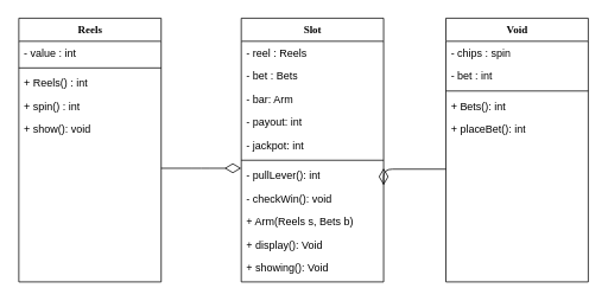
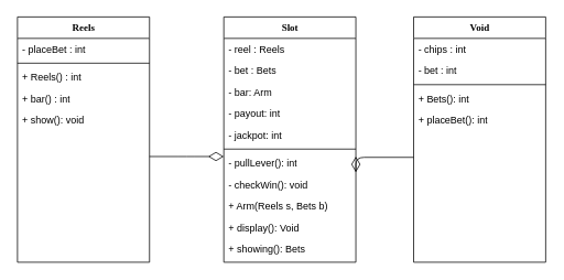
- <mxCell id="15" value="- value : int&amp;nbsp;" style="text;html=1;strokeColor=none;fillColor=none;align=left;verticalAlign=top;spacingLeft=4;spacingRight=4;whiteSpace=wrap;overflow=hidden;rotatable=0;points=[[0,0.5],[1,0.5]];portConstraint=eastwest;" vertex="1" parent="14"><mxGeometry y="26" width="160" height="26" as="geometry" /></mxCell>
+ <mxCell id="15" value="- placeBet : int&amp;nbsp;" style="text;html=1;strokeColor=none;fillColor=none;align=left;verticalAlign=top;spacingLeft=4;spacingRight=4;whiteSpace=wrap;overflow=hidden;rotatable=0;points=[[0,0.5],[1,0.5]];portConstraint=eastwest;" vertex="1" parent="14"><mxGeometry y="26" width="160" height="26" as="geometry" /></mxCell>
- <mxCell id="21" value="- chips : spin" style="text;html=1;strokeColor=none;fillColor=none;align=left;verticalAlign=top;spacingLeft=4;spacingRight=4;whiteSpace=wrap;overflow=hidden;rotatable=0;points=[[0,0.5],[1,0.5]];portConstraint=eastwest;" vertex="1" parent="20"><mxGeometry y="26" width="160" height="26" as="geometry" /></mxCell>
+ <mxCell id="21" value="- chips : int" style="text;html=1;strokeColor=none;fillColor=none;align=left;verticalAlign=top;spacingLeft=4;spacingRight=4;whiteSpace=wrap;overflow=hidden;rotatable=0;points=[[0,0.5],[1,0.5]];portConstraint=eastwest;" vertex="1" parent="20"><mxGeometry y="26" width="160" height="26" as="geometry" /></mxCell>
- <mxCell id="18" value="+ spin() : int" style="text;html=1;strokeColor=none;fillColor=none;align=left;verticalAlign=top;spacingLeft=4;spacingRight=4;whiteSpace=wrap;overflow=hidden;rotatable=0;points=[[0,0.5],[1,0.5]];portConstraint=eastwest;" vertex="1" parent="14"><mxGeometry y="86" width="160" height="26" as="geometry" /></mxCell>
+ <mxCell id="18" value="+ bar() : int" style="text;html=1;strokeColor=none;fillColor=none;align=left;verticalAlign=top;spacingLeft=4;spacingRight=4;whiteSpace=wrap;overflow=hidden;rotatable=0;points=[[0,0.5],[1,0.5]];portConstraint=eastwest;" vertex="1" parent="14"><mxGeometry y="86" width="160" height="26" as="geometry" /></mxCell>
- <mxCell id="13" value="+ showing(): Void" style="text;html=1;strokeColor=none;fillColor=none;align=left;verticalAlign=top;spacingLeft=4;spacingRight=4;whiteSpace=wrap;overflow=hidden;rotatable=0;points=[[0,0.5],[1,0.5]];portConstraint=eastwest;" vertex="1" parent="2"><mxGeometry y="268" width="160" height="26" as="geometry" /></mxCell>
+ <mxCell id="13" value="+ showing(): Bets" style="text;html=1;strokeColor=none;fillColor=none;align=left;verticalAlign=top;spacingLeft=4;spacingRight=4;whiteSpace=wrap;overflow=hidden;rotatable=0;points=[[0,0.5],[1,0.5]];portConstraint=eastwest;" vertex="1" parent="2"><mxGeometry y="268" width="160" height="26" as="geometry" /></mxCell>
